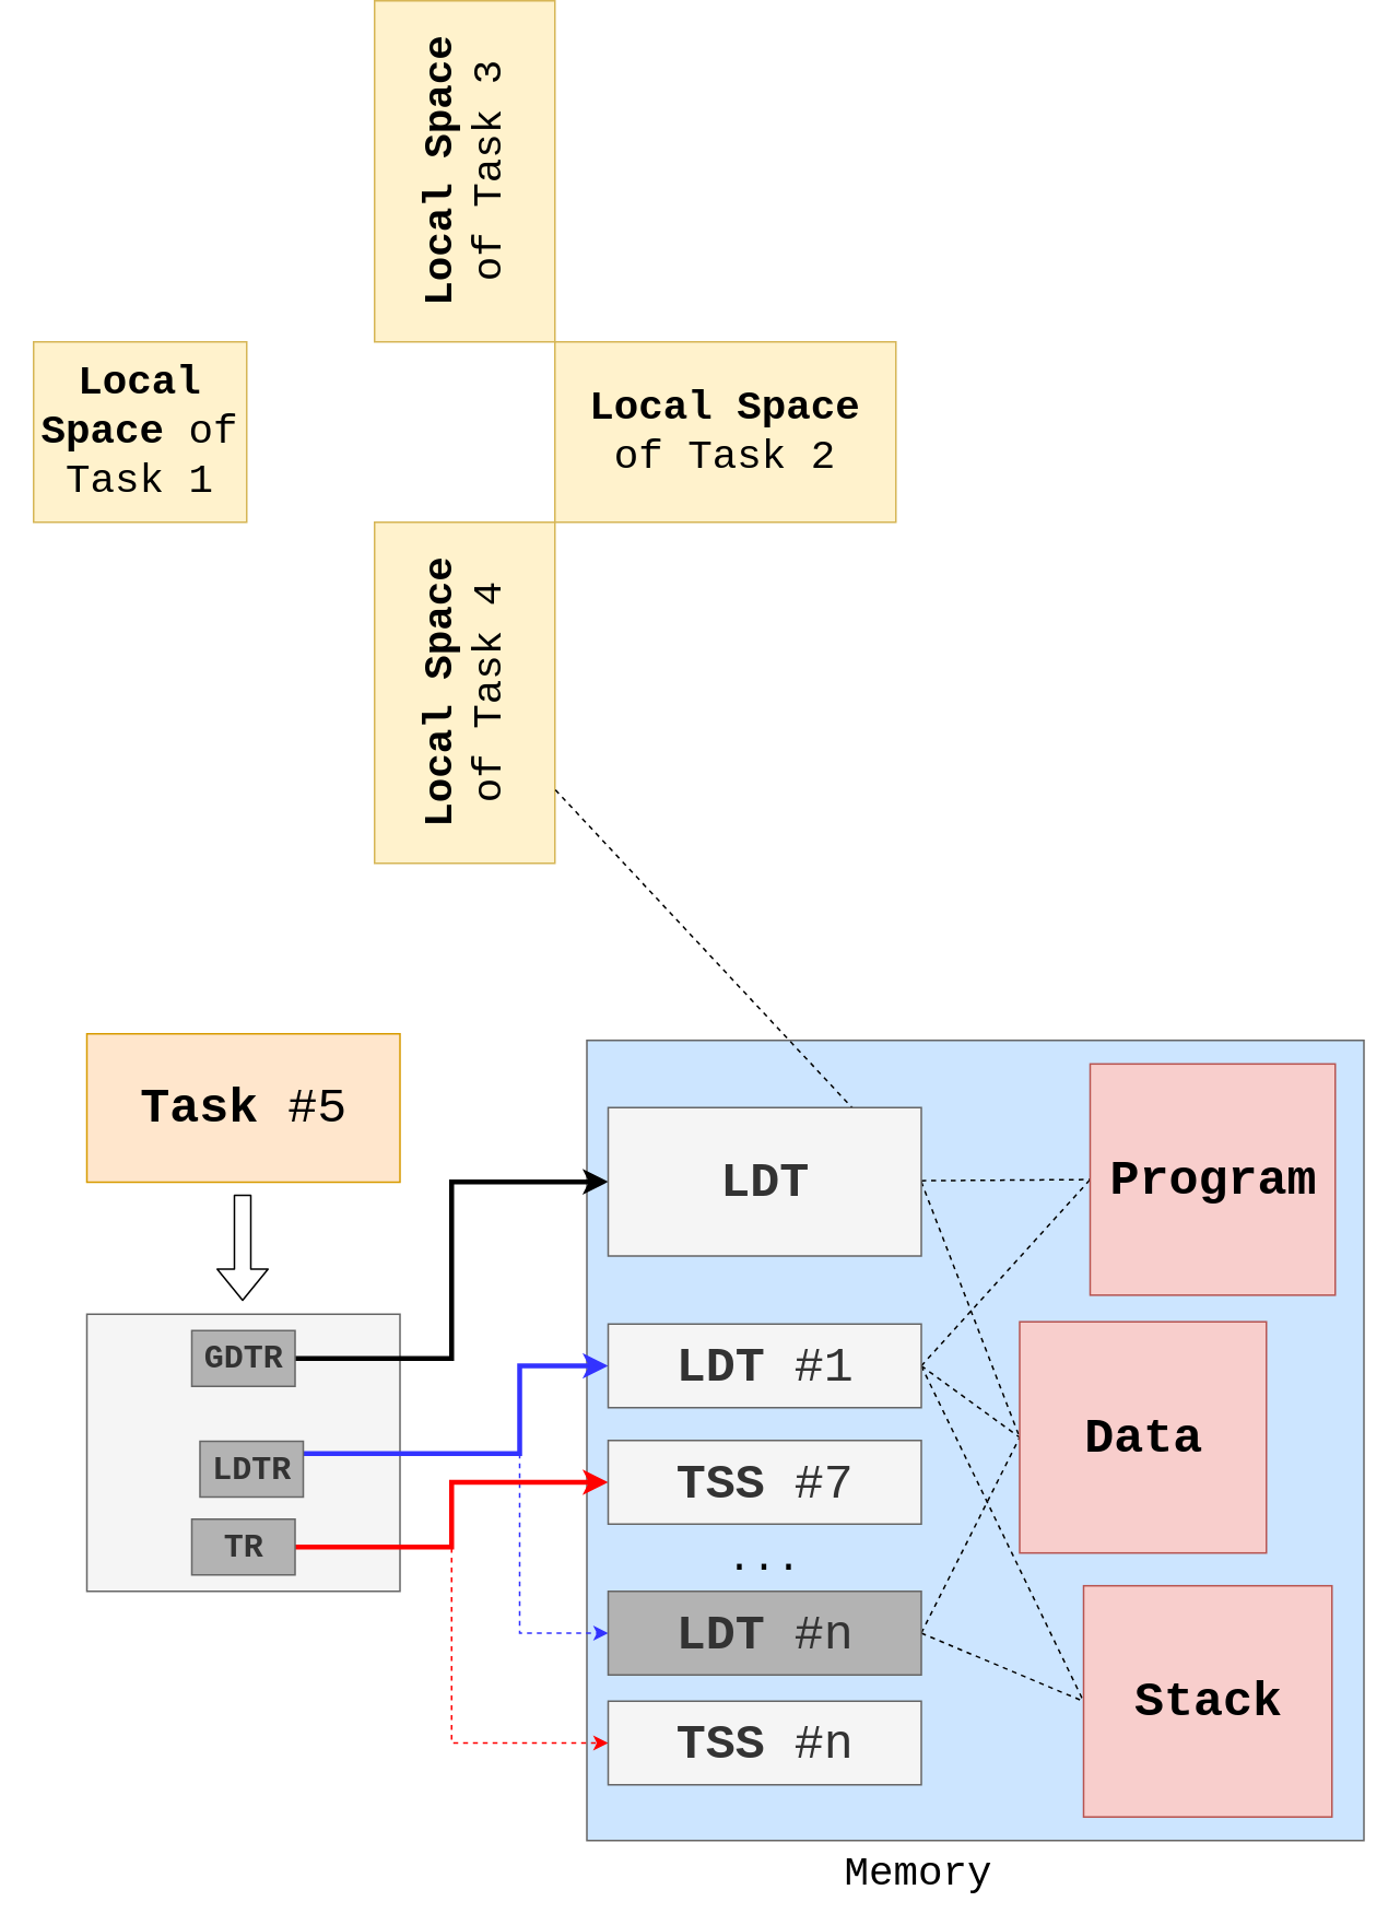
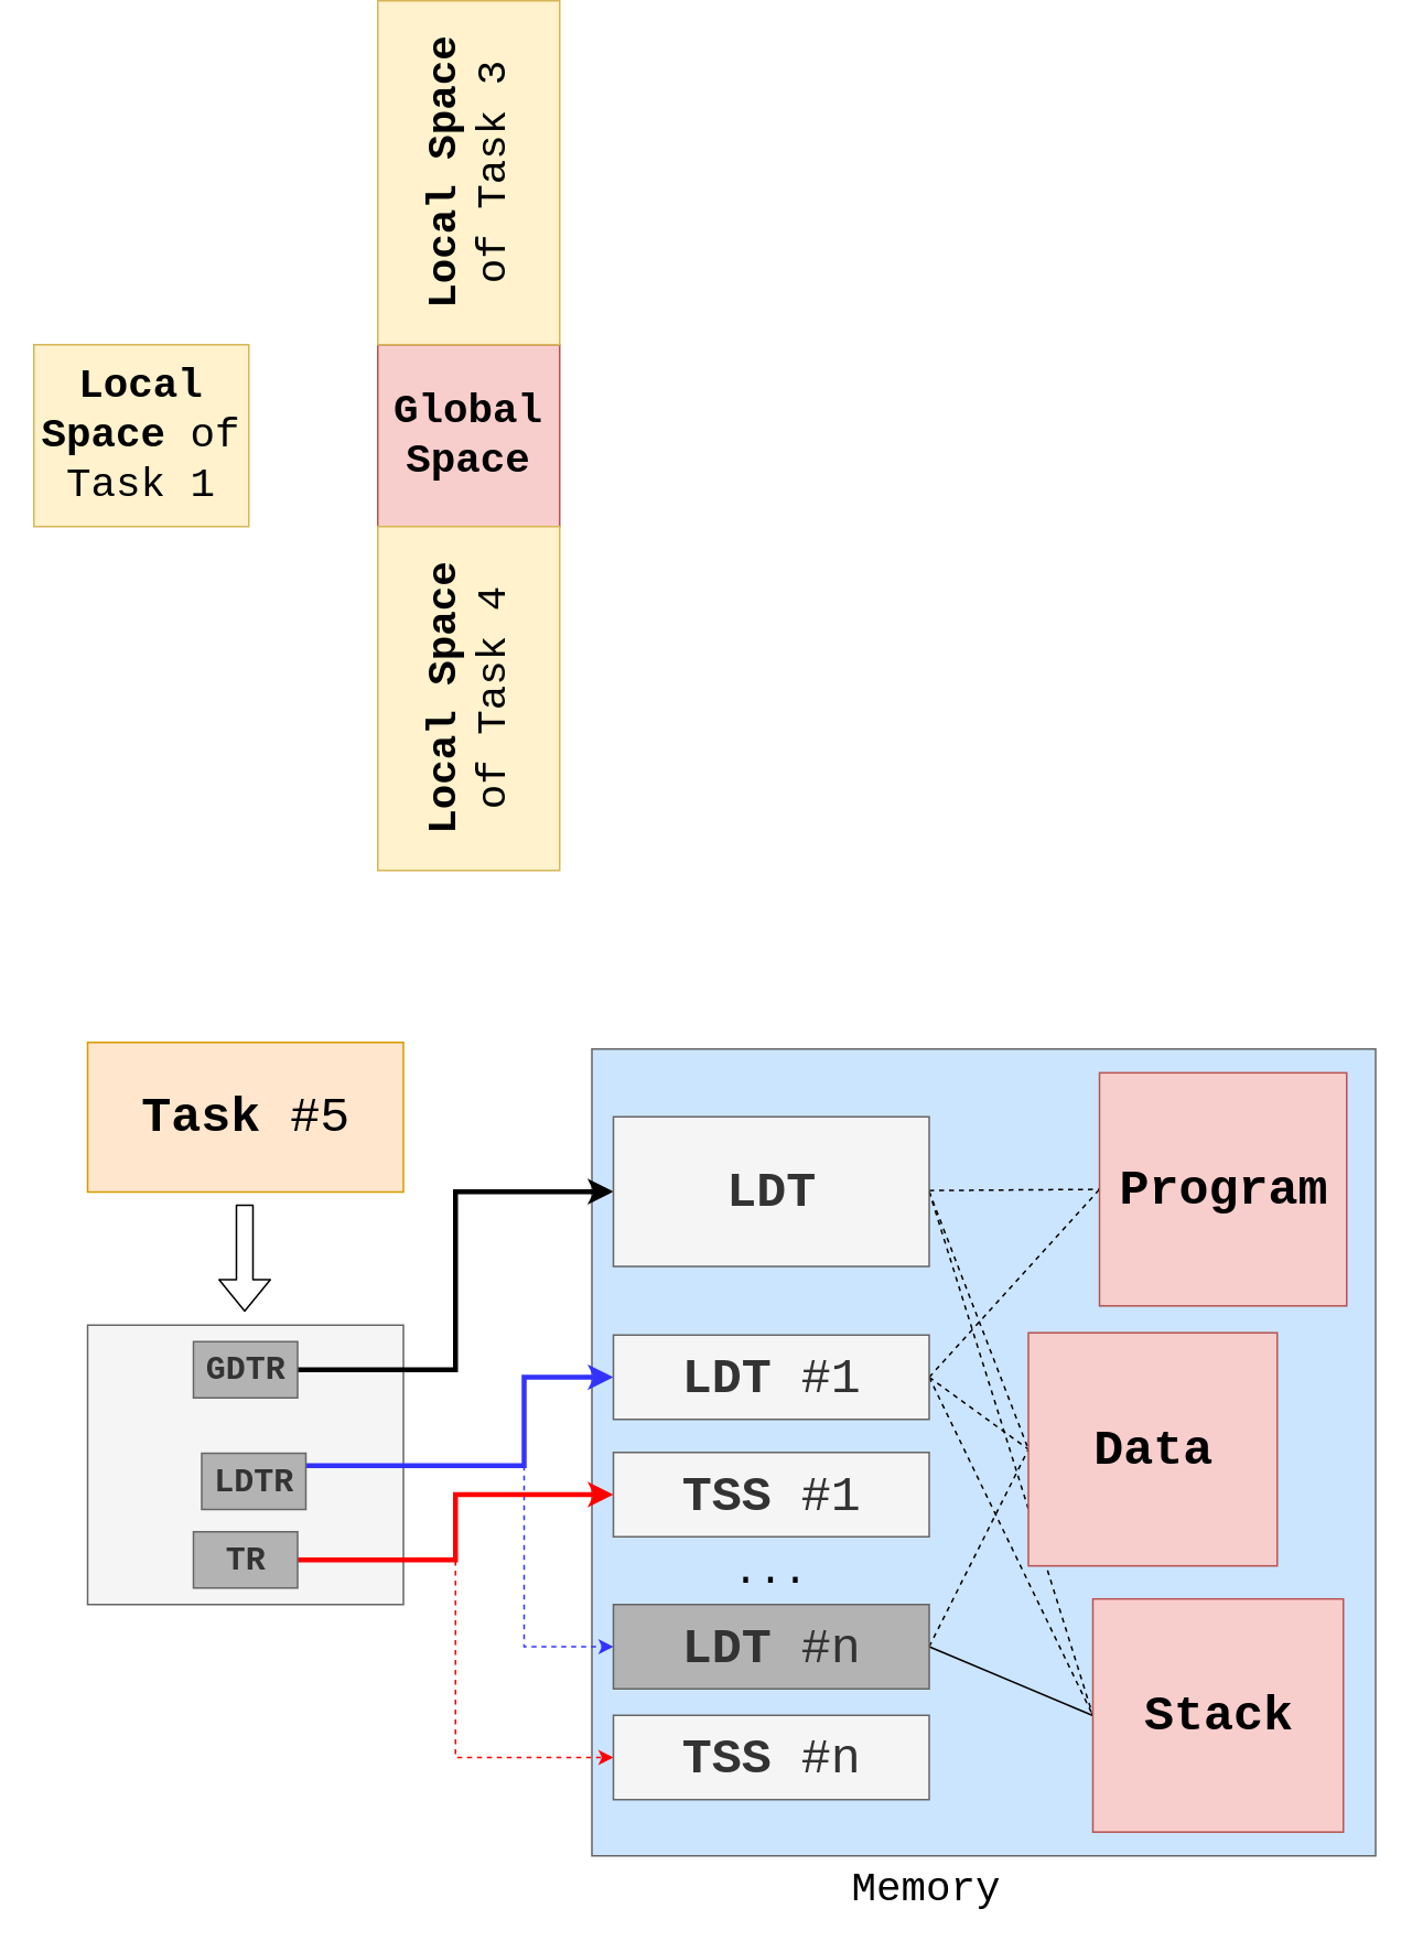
+ <mxCell id="4" value="&lt;font face=&quot;Courier New&quot; style=&quot;font-size: 25px&quot;&gt;&lt;b&gt;Global Space&lt;/b&gt;&lt;/font&gt;" style="rounded=0;whiteSpace=wrap;html=1;fillColor=#f8cecc;strokeColor=#b85450;" vertex="1" parent="1"><mxGeometry x="228" y="179" width="110" height="110" as="geometry" /></mxCell>
- <mxCell id="5" value="&lt;span style=&quot;font-family: &amp;#34;courier new&amp;#34; ; font-size: 25px&quot;&gt;&lt;b&gt;Local Space&lt;/b&gt; of Task 2&lt;/span&gt;" style="rounded=0;whiteSpace=wrap;html=1;fillColor=#fff2cc;strokeColor=#d6b656;" vertex="1" parent="1"><mxGeometry x="338" y="179" width="208" height="110" as="geometry" /></mxCell>
- <mxCell id="19" style="edgeStyle=none;rounded=0;orthogonalLoop=1;jettySize=auto;html=1;strokeColor=#000000;exitX=1;exitY=0.5;exitDx=0;exitDy=0;dashed=1;endArrow=none;endFill=0;" edge="1" parent="1" source="20" target="7"><mxGeometry relative="1" as="geometry" /></mxCell>
+ <mxCell id="19" style="edgeStyle=none;rounded=0;orthogonalLoop=1;jettySize=auto;html=1;entryX=0;entryY=0.5;entryDx=0;entryDy=0;strokeColor=#000000;exitX=1;exitY=0.5;exitDx=0;exitDy=0;dashed=1;endArrow=none;endFill=0;" edge="1" parent="1" source="20" target="32"><mxGeometry relative="1" as="geometry" /></mxCell>
- <mxCell id="25" value="&lt;font face=&quot;Courier New&quot; size=&quot;1&quot;&gt;&lt;span style=&quot;font-size: 30px&quot;&gt;&lt;b&gt;TSS&lt;/b&gt; #7&lt;/span&gt;&lt;/font&gt;" style="rounded=0;whiteSpace=wrap;html=1;fillColor=#f5f5f5;strokeColor=#666666;fontColor=#333333;" vertex="1" parent="1"><mxGeometry x="370.5" y="849" width="191" height="51" as="geometry" /></mxCell>
+ <mxCell id="25" value="&lt;font face=&quot;Courier New&quot; size=&quot;1&quot;&gt;&lt;span style=&quot;font-size: 30px&quot;&gt;&lt;b&gt;TSS&lt;/b&gt; #1&lt;/span&gt;&lt;/font&gt;" style="rounded=0;whiteSpace=wrap;html=1;fillColor=#f5f5f5;strokeColor=#666666;fontColor=#333333;" vertex="1" parent="1"><mxGeometry x="370.5" y="849" width="191" height="51" as="geometry" /></mxCell>
- <mxCell id="27" style="edgeStyle=none;rounded=0;orthogonalLoop=1;jettySize=auto;html=1;entryX=0;entryY=0.5;entryDx=0;entryDy=0;strokeColor=#000000;exitX=1;exitY=0.5;exitDx=0;exitDy=0;dashed=1;endArrow=none;endFill=0;" edge="1" parent="1" source="28" target="32"><mxGeometry relative="1" as="geometry" /></mxCell>
+ <mxCell id="27" style="edgeStyle=none;rounded=0;orthogonalLoop=1;jettySize=auto;html=1;entryX=0;entryY=0.5;entryDx=0;entryDy=0;strokeColor=#000000;exitX=1;exitY=0.5;exitDx=0;exitDy=0;dashed=0;endArrow=none;endFill=0;" edge="1" parent="1" source="28" target="32"><mxGeometry relative="1" as="geometry" /></mxCell>
